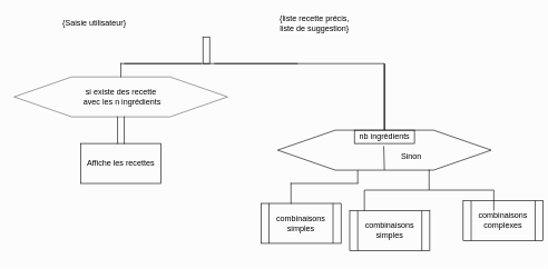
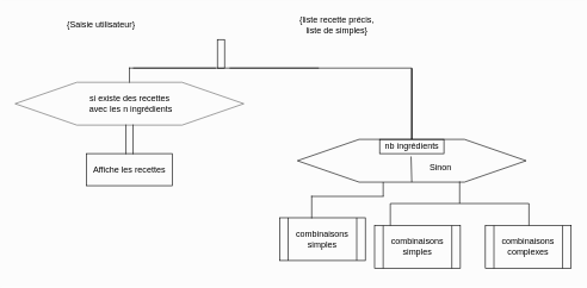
- <mxCell id="3" value="{liste recette précis,&lt;br&gt;liste de suggestion}" style="text;html=1;align=center;verticalAlign=middle;resizable=0;points=[];autosize=1;strokeColor=none;fillColor=none;fontColor=#000000;labelBackgroundColor=none;labelBorderColor=none;" parent="1" vertex="1"><mxGeometry x="410" y="20" width="120" height="30" as="geometry" /></mxCell>
+ <mxCell id="3" value="{liste recette précis,&lt;br&gt;liste de simples}" style="text;html=1;align=center;verticalAlign=middle;resizable=0;points=[];autosize=1;strokeColor=none;fillColor=none;fontColor=#000000;labelBackgroundColor=none;labelBorderColor=none;" parent="1" vertex="1"><mxGeometry x="410" y="20" width="120" height="30" as="geometry" /></mxCell>
- <mxCell id="8" value="&lt;span&gt;si existe des recette&lt;/span&gt;&lt;br&gt;&lt;span&gt;&amp;nbsp;avec les n ingrédients&lt;/span&gt;" style="text;html=1;resizable=0;autosize=1;align=center;verticalAlign=middle;points=[];fillColor=none;strokeColor=none;rounded=0;fontColor=#000000;labelBackgroundColor=none;labelBorderColor=none;" parent="1" vertex="1"><mxGeometry x="115" y="130" width="130" height="30" as="geometry" /></mxCell>
+ <mxCell id="8" value="&lt;span&gt;si existe des recettes&lt;/span&gt;&lt;br&gt;&lt;span&gt;&amp;nbsp;avec les n ingrédients&lt;/span&gt;" style="text;html=1;resizable=0;autosize=1;align=center;verticalAlign=middle;points=[];fillColor=none;strokeColor=none;rounded=0;fontColor=#000000;labelBackgroundColor=none;labelBorderColor=none;" parent="1" vertex="1"><mxGeometry x="115" y="130" width="130" height="30" as="geometry" /></mxCell>
- <mxCell id="9" value="Affiche les recettes" style="rounded=0;whiteSpace=wrap;html=1;strokeColor=#000000;fontColor=#000000;labelBackgroundColor=none;labelBorderColor=none;fillColor=none;" parent="1" vertex="1"><mxGeometry x="120" y="215" width="120" height="60" as="geometry" /></mxCell>
+ <mxCell id="9" value="Affiche les recettes" style="rounded=0;whiteSpace=wrap;html=1;strokeColor=#000000;fontColor=#000000;labelBackgroundColor=none;labelBorderColor=none;fillColor=none;" parent="1" vertex="1"><mxGeometry x="120" y="215" width="120" height="45" as="geometry" /></mxCell>
- <mxCell id="22" value="combinaisons complexes" style="shape=process;whiteSpace=wrap;html=1;backgroundOutline=1;strokeColor=#000000;fontColor=#000000;labelBackgroundColor=none;labelBorderColor=none;fillColor=none;" vertex="1" parent="1"><mxGeometry x="693" y="301" width="120" height="60" as="geometry" /></mxCell>
+ <mxCell id="22" value="combinaisons complexes" style="shape=process;whiteSpace=wrap;html=1;backgroundOutline=1;strokeColor=#000000;fontColor=#000000;labelBackgroundColor=none;labelBorderColor=none;fillColor=none;" vertex="1" parent="1"><mxGeometry x="678" y="316" width="120" height="60" as="geometry" /></mxCell>
